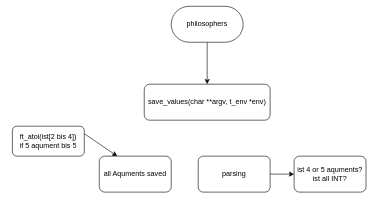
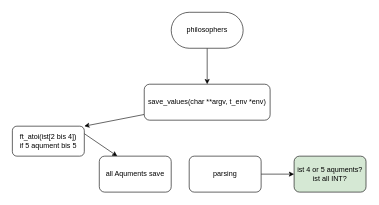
- <mxCell id="3" value="philosophers" style="rounded=1;whiteSpace=wrap;html=1;arcSize=50;" vertex="1" parent="1"><mxGeometry x="285" y="10" width="120" height="60" as="geometry" /></mxCell>
+ <mxCell id="3" value="philosophers" style="rounded=1;whiteSpace=wrap;html=1;arcSize=50;" vertex="1" parent="1"><mxGeometry x="285" y="20" width="120" height="60" as="geometry" /></mxCell>
+ <mxCell id="6" style="edgeStyle=none;html=1;entryX=1;entryY=0;entryDx=0;entryDy=0;" edge="1" parent="1" source="7" target="10"><mxGeometry relative="1" as="geometry" /></mxCell>
- <mxCell id="11" value="all Aquments saved" style="rounded=1;whiteSpace=wrap;html=1;" vertex="1" parent="1"><mxGeometry x="165" y="260" width="120" height="60" as="geometry" /></mxCell>
+ <mxCell id="11" value="all Aquments save" style="rounded=1;whiteSpace=wrap;html=1;" vertex="1" parent="1"><mxGeometry x="165" y="260" width="120" height="60" as="geometry" /></mxCell>
- <mxCell id="5" value="parsing" style="rounded=1;whiteSpace=wrap;html=1;arcSize=14;" vertex="1" parent="1"><mxGeometry x="330" y="260" width="120" height="60" as="geometry" /></mxCell>
+ <mxCell id="5" value="parsing" style="rounded=1;whiteSpace=wrap;html=1;arcSize=14;" vertex="1" parent="1"><mxGeometry x="315" y="260" width="120" height="60" as="geometry" /></mxCell>
- <mxCell id="8" value="ist 4 or 5 aquments?&lt;br&gt;ist all INT?" style="rounded=1;whiteSpace=wrap;html=1;" vertex="1" parent="1"><mxGeometry x="490" y="260" width="120" height="60" as="geometry" /></mxCell>
+ <mxCell id="8" value="ist 4 or 5 aquments?&lt;br&gt;ist all INT?" style="rounded=1;whiteSpace=wrap;html=1;fillColor=#d5e8d4;" vertex="1" parent="1"><mxGeometry x="490" y="260" width="120" height="60" as="geometry" /></mxCell>
